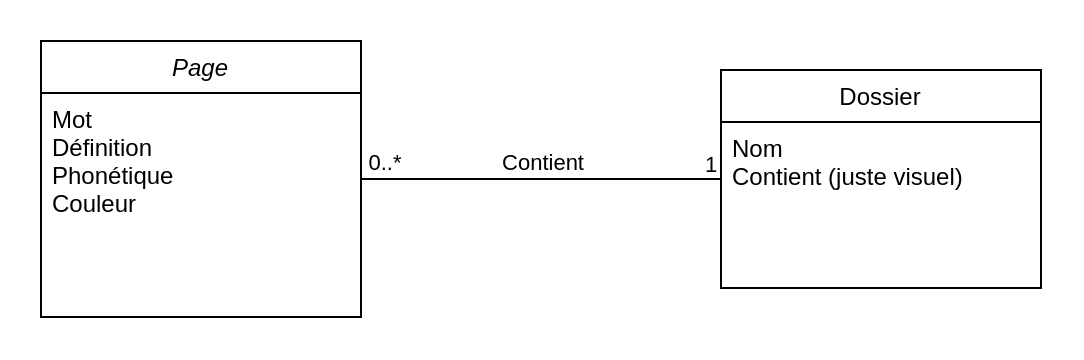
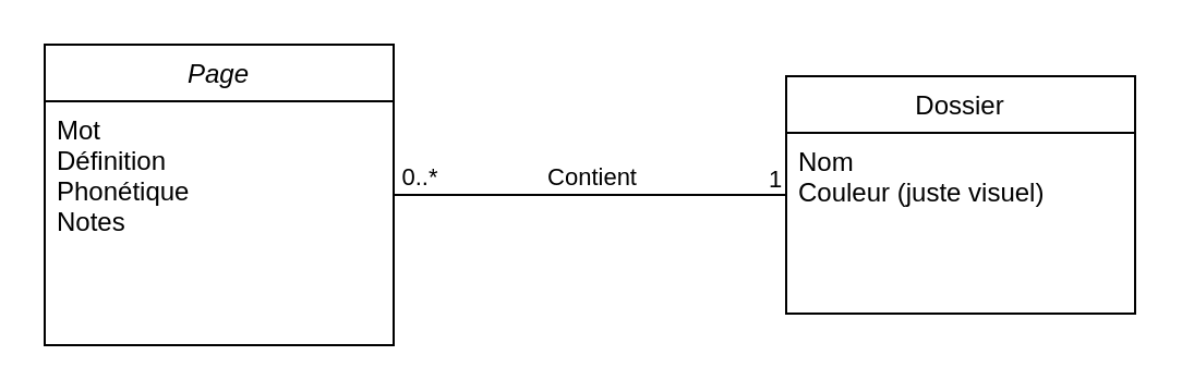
- <mxCell id="3" value="Mot&#10;Définition&#10;Phonétique&#10;Couleur" style="text;align=left;verticalAlign=top;spacingLeft=4;spacingRight=4;overflow=hidden;rotatable=0;points=[[0,0.5],[1,0.5]];portConstraint=eastwest;" parent="2" vertex="1"><mxGeometry y="26" width="160" height="94" as="geometry" /></mxCell>
+ <mxCell id="3" value="Mot&#10;Définition&#10;Phonétique&#10;Notes" style="text;align=left;verticalAlign=top;spacingLeft=4;spacingRight=4;overflow=hidden;rotatable=0;points=[[0,0.5],[1,0.5]];portConstraint=eastwest;" parent="2" vertex="1"><mxGeometry y="26" width="160" height="94" as="geometry" /></mxCell>
- <mxCell id="5" value="Nom&#10;Contient (juste visuel)" style="text;align=left;verticalAlign=top;spacingLeft=4;spacingRight=4;overflow=hidden;rotatable=0;points=[[0,0.5],[1,0.5]];portConstraint=eastwest;" parent="4" vertex="1"><mxGeometry y="26" width="160" height="74" as="geometry" /></mxCell>
+ <mxCell id="5" value="Nom&#10;Couleur (juste visuel)" style="text;align=left;verticalAlign=top;spacingLeft=4;spacingRight=4;overflow=hidden;rotatable=0;points=[[0,0.5],[1,0.5]];portConstraint=eastwest;" parent="4" vertex="1"><mxGeometry y="26" width="160" height="74" as="geometry" /></mxCell>
